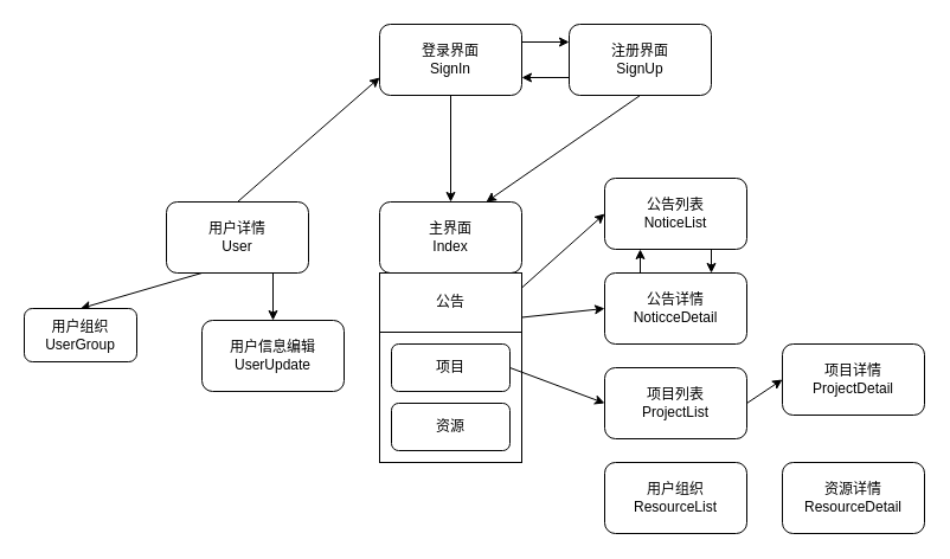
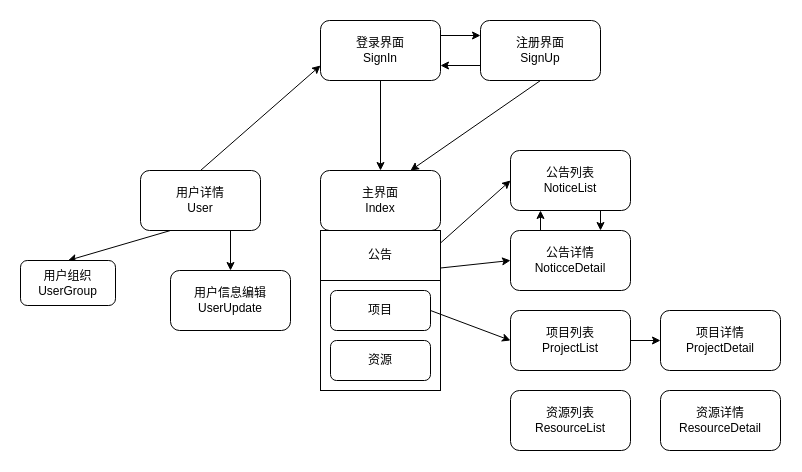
- <mxCell id="28" value="项目详情&lt;br&gt;ProjectDetail" style="rounded=1;whiteSpace=wrap;html=1;" vertex="1" parent="1"><mxGeometry x="660" y="290" width="120" height="60" as="geometry" /></mxCell>
+ <mxCell id="28" value="项目详情&lt;br&gt;ProjectDetail" style="rounded=1;whiteSpace=wrap;html=1;" vertex="1" parent="1"><mxGeometry x="660" y="310" width="120" height="60" as="geometry" /></mxCell>
- <mxCell id="30" value="用户组织&lt;br&gt;ResourceList" style="rounded=1;whiteSpace=wrap;html=1;" vertex="1" parent="1"><mxGeometry x="510" y="390" width="120" height="60" as="geometry" /></mxCell>
+ <mxCell id="30" value="资源列表&lt;br&gt;ResourceList" style="rounded=1;whiteSpace=wrap;html=1;" vertex="1" parent="1"><mxGeometry x="510" y="390" width="120" height="60" as="geometry" /></mxCell>
